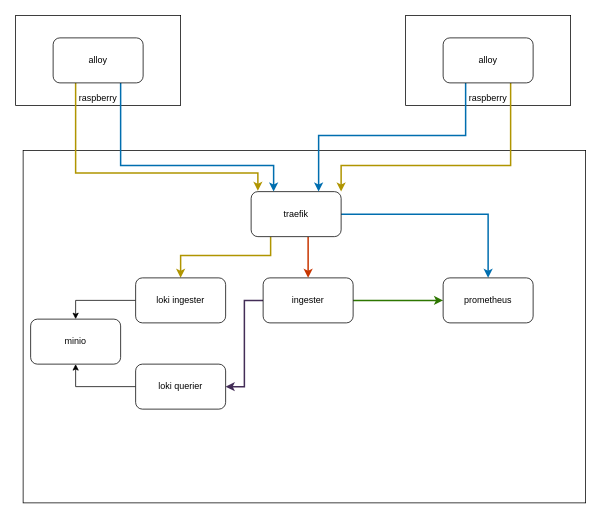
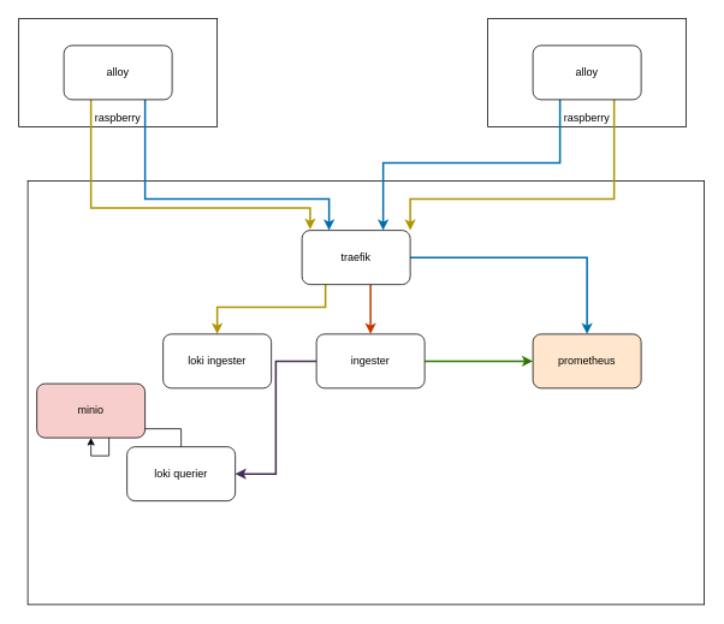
- <mxCell id="15" style="edgeStyle=orthogonalEdgeStyle;rounded=0;orthogonalLoop=1;jettySize=auto;html=1;entryX=0.5;entryY=0;entryDx=0;entryDy=0;" edge="1" parent="1" source="16" target="23"><mxGeometry relative="1" as="geometry" /></mxCell>
- <mxCell id="14" value="prometheus" style="rounded=1;whiteSpace=wrap;html=1;" vertex="1" parent="1"><mxGeometry x="590" y="370" width="120" height="60" as="geometry" /></mxCell>
+ <mxCell id="14" value="prometheus" style="rounded=1;whiteSpace=wrap;html=1;fillColor=#ffe6cc;" vertex="1" parent="1"><mxGeometry x="590" y="370" width="120" height="60" as="geometry" /></mxCell>
- <mxCell id="23" value="minio" style="rounded=1;whiteSpace=wrap;html=1;" vertex="1" parent="1"><mxGeometry x="40" y="425" width="120" height="60" as="geometry" /></mxCell>
+ <mxCell id="23" value="minio" style="rounded=1;whiteSpace=wrap;html=1;fillColor=#f8cecc;" vertex="1" parent="1"><mxGeometry x="40" y="425" width="120" height="60" as="geometry" /></mxCell>
- <mxCell id="22" value="loki querier" style="rounded=1;whiteSpace=wrap;html=1;" vertex="1" parent="1"><mxGeometry x="180" y="485" width="120" height="60" as="geometry" /></mxCell>
+ <mxCell id="22" value="loki querier" style="rounded=1;whiteSpace=wrap;html=1;" vertex="1" parent="1"><mxGeometry x="140" y="495" width="120" height="60" as="geometry" /></mxCell>
